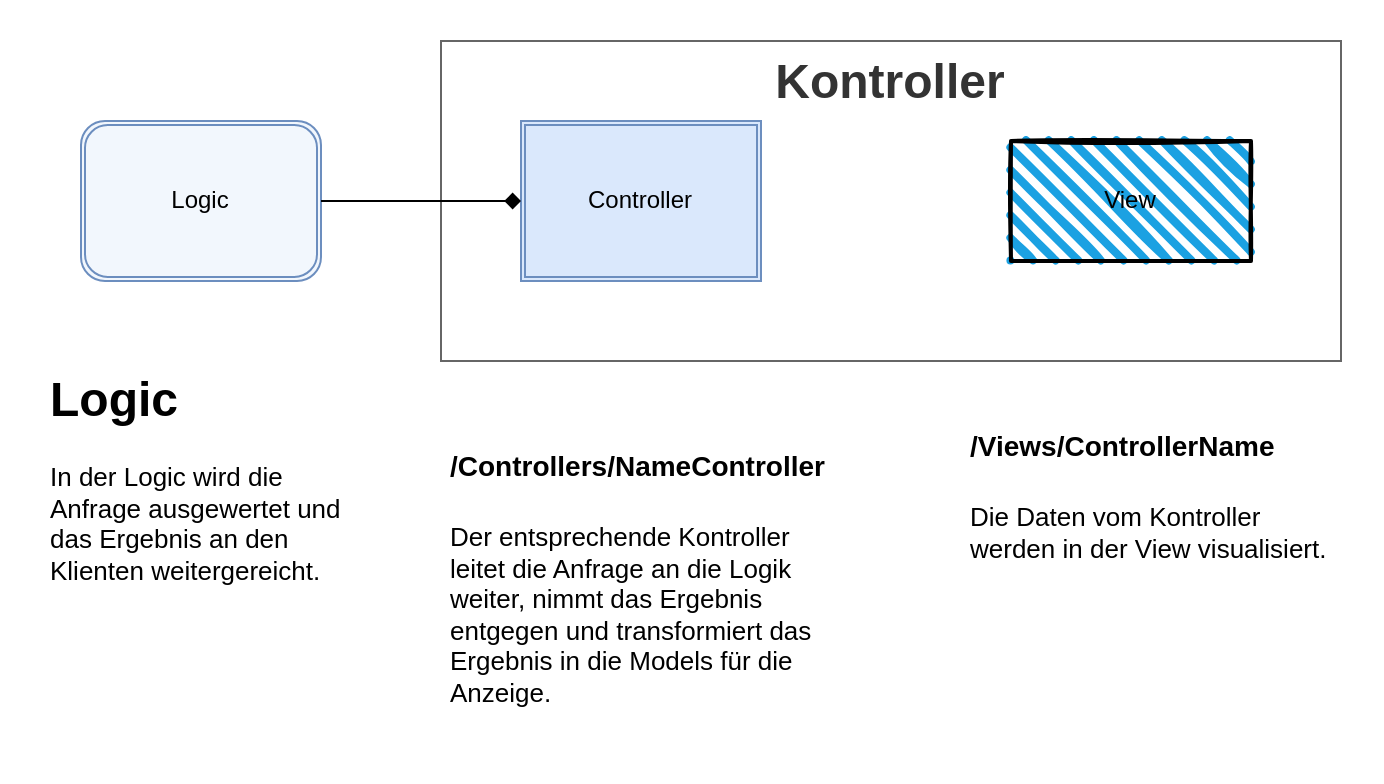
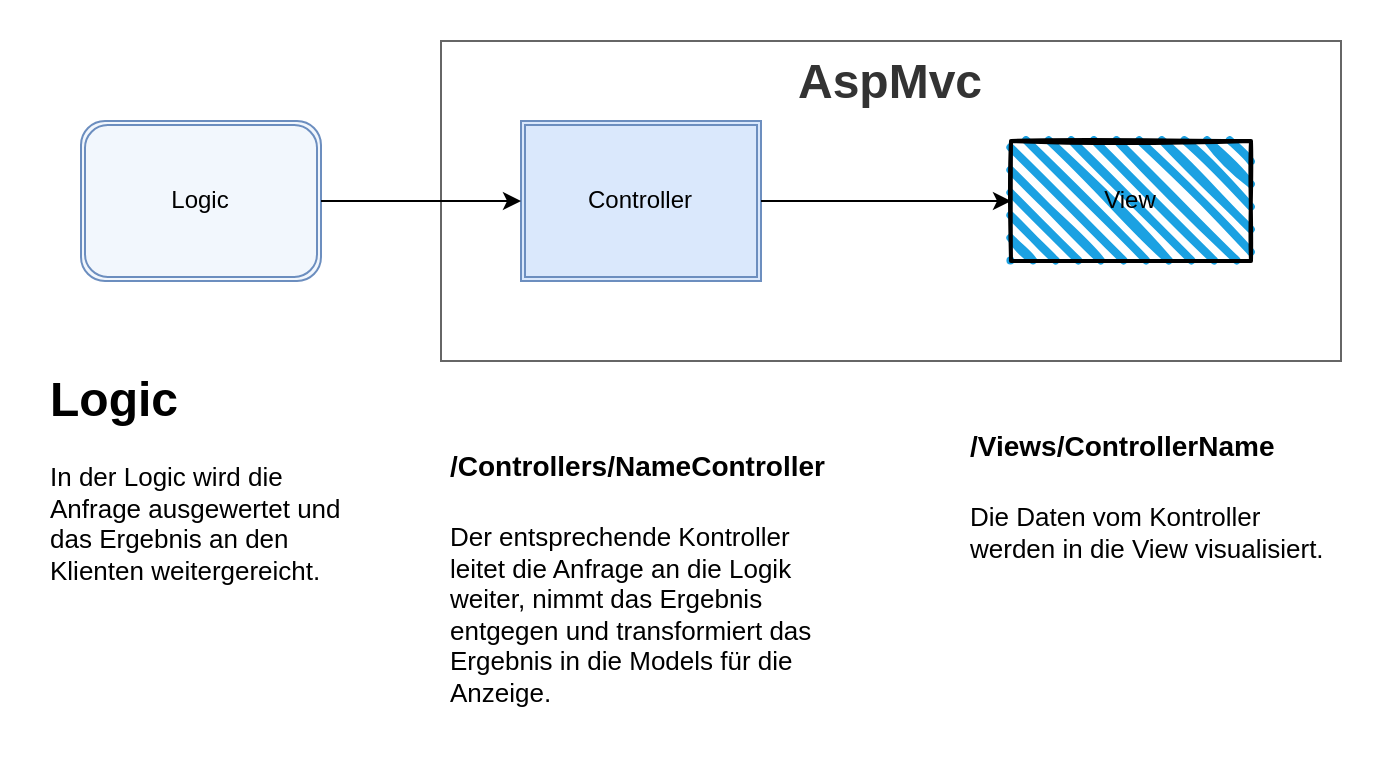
- <mxCell id="2" value="&lt;font style=&quot;font-size: 24px&quot;&gt;&lt;b&gt;Kontroller&lt;/b&gt;&lt;/font&gt;" style="rounded=0;whiteSpace=wrap;html=1;verticalAlign=top;fillColor=#FFFFFF;fontColor=#333333;strokeColor=#666666;" parent="1" vertex="1"><mxGeometry x="220" y="20" width="450" height="160" as="geometry" /></mxCell>
+ <mxCell id="2" value="&lt;font style=&quot;font-size: 24px&quot;&gt;&lt;b&gt;AspMvc&lt;/b&gt;&lt;/font&gt;" style="rounded=0;whiteSpace=wrap;html=1;verticalAlign=top;fillColor=#FFFFFF;fontColor=#333333;strokeColor=#666666;" parent="1" vertex="1"><mxGeometry x="220" y="20" width="450" height="160" as="geometry" /></mxCell>
- <mxCell id="6" value="" style="endArrow=diamond;html=1;rounded=0;exitX=1;exitY=0.5;exitDx=0;exitDy=0;entryX=0;entryY=0.5;entryDx=0;entryDy=0;" parent="1" source="3" target="5" edge="1"><mxGeometry width="50" height="50" relative="1" as="geometry"><mxPoint x="360" y="280" as="sourcePoint" /><mxPoint x="410" y="230" as="targetPoint" /></mxGeometry></mxCell>
+ <mxCell id="6" value="" style="endArrow=classic;html=1;rounded=0;exitX=1;exitY=0.5;exitDx=0;exitDy=0;entryX=0;entryY=0.5;entryDx=0;entryDy=0;" parent="1" source="3" target="5" edge="1"><mxGeometry width="50" height="50" relative="1" as="geometry"><mxPoint x="360" y="280" as="sourcePoint" /><mxPoint x="410" y="230" as="targetPoint" /></mxGeometry></mxCell>
+ <mxCell id="7" value="" style="endArrow=classic;html=1;rounded=0;exitX=1;exitY=0.5;exitDx=0;exitDy=0;entryX=0;entryY=0.5;entryDx=0;entryDy=0;" parent="1" source="5" target="4" edge="1"><mxGeometry width="50" height="50" relative="1" as="geometry"><mxPoint x="440" y="340" as="sourcePoint" /><mxPoint x="490" y="290" as="targetPoint" /></mxGeometry></mxCell>
- <mxCell id="10" value="&lt;h1&gt;&lt;font style=&quot;font-size: 14px&quot;&gt;/Views/ControllerName&lt;/font&gt;&lt;/h1&gt;&lt;div&gt;&lt;font style=&quot;font-size: 13px&quot;&gt;Die Daten vom Kontroller werden in der View visualisiert.&lt;/font&gt;&lt;/div&gt;" style="text;html=1;strokeColor=none;fillColor=none;spacing=5;spacingTop=-20;whiteSpace=wrap;overflow=hidden;rounded=0;" parent="1" vertex="1"><mxGeometry x="480" y="200" width="190" height="120" as="geometry" /></mxCell>
+ <mxCell id="10" value="&lt;h1&gt;&lt;font style=&quot;font-size: 14px&quot;&gt;/Views/ControllerName&lt;/font&gt;&lt;/h1&gt;&lt;div&gt;&lt;font style=&quot;font-size: 13px&quot;&gt;Die Daten vom Kontroller werden in die View visualisiert.&lt;/font&gt;&lt;/div&gt;" style="text;html=1;strokeColor=none;fillColor=none;spacing=5;spacingTop=-20;whiteSpace=wrap;overflow=hidden;rounded=0;" parent="1" vertex="1"><mxGeometry x="480" y="200" width="190" height="120" as="geometry" /></mxCell>
